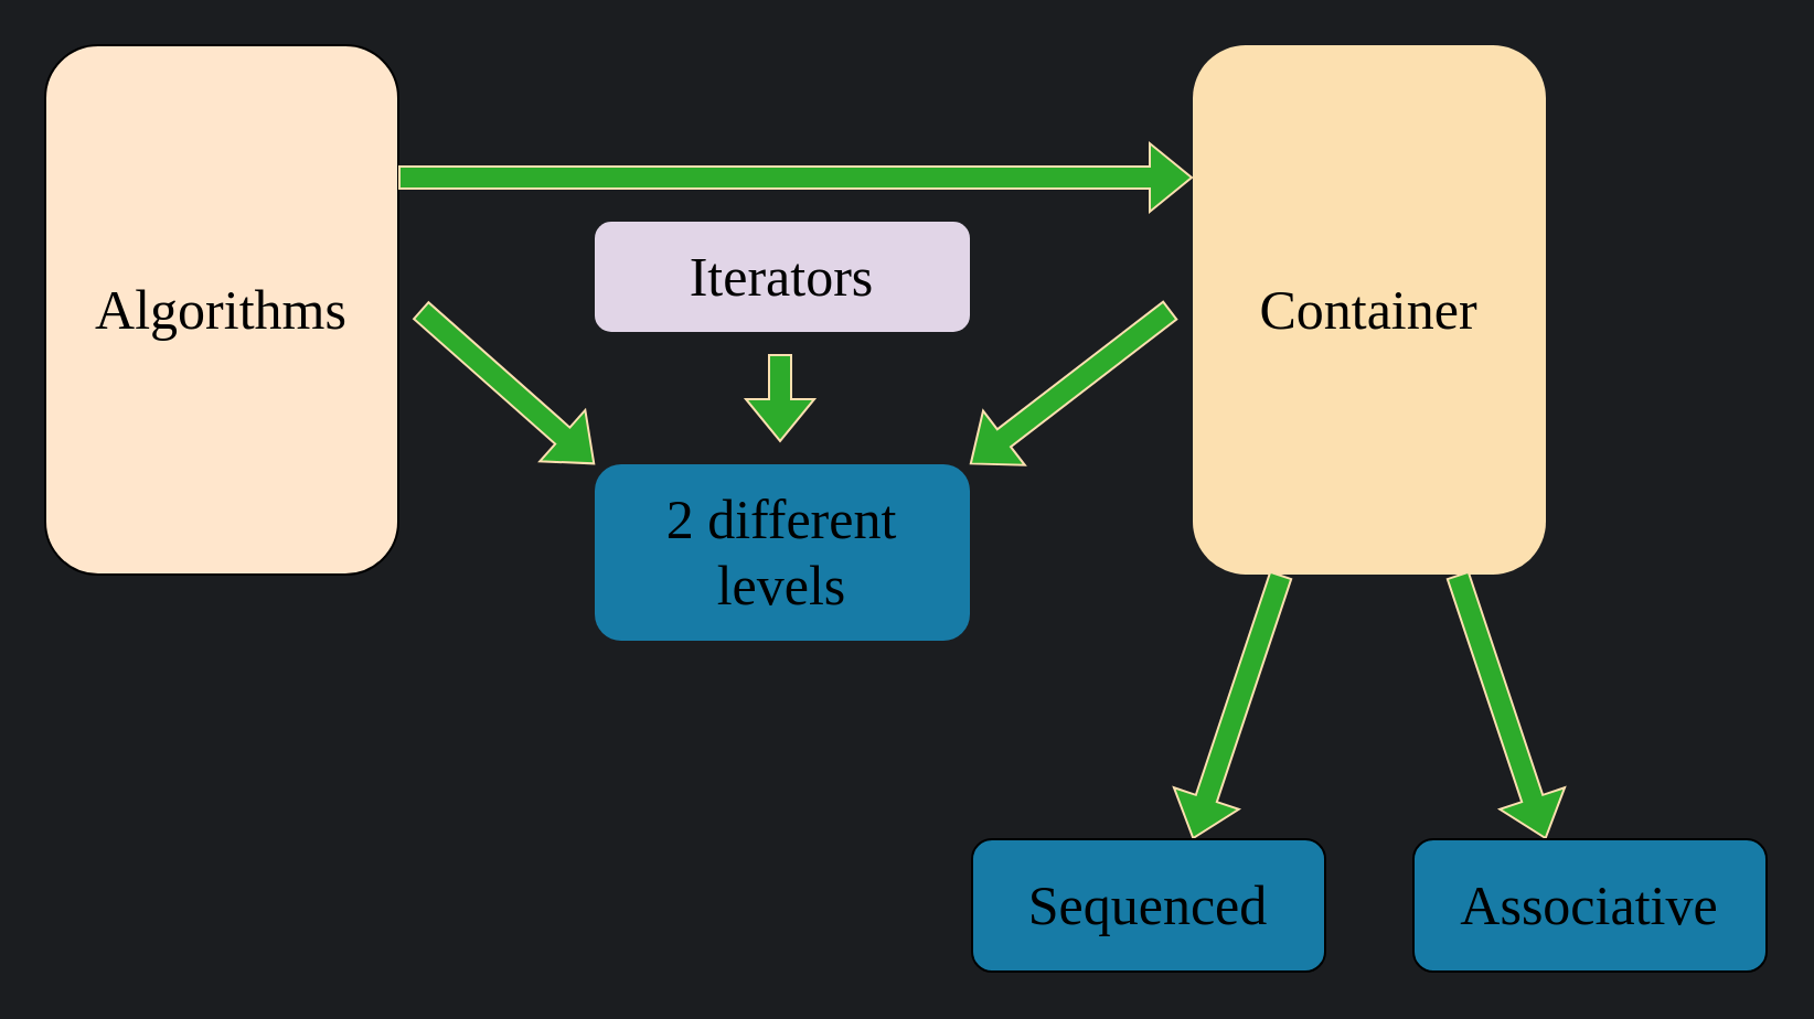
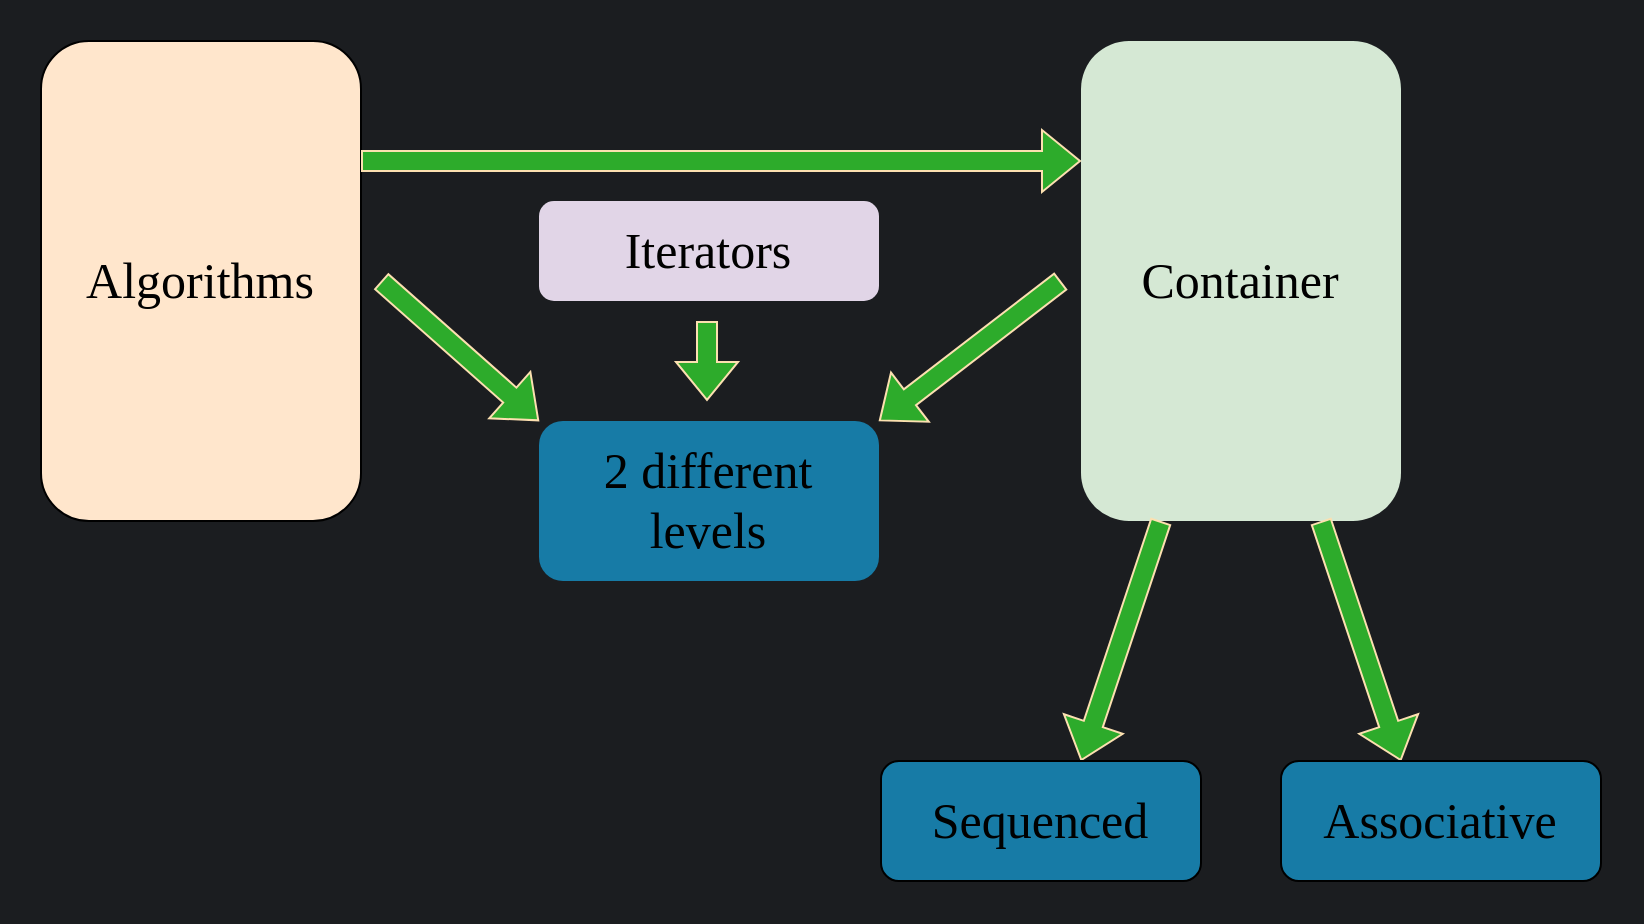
- <mxCell id="2" value="Container" style="rounded=1;whiteSpace=wrap;html=1;fontFamily=Verdana;fontSize=25;strokeColor=none;fillColor=#FCE0B0;" parent="1" vertex="1"><mxGeometry x="540" y="20" width="160" height="240" as="geometry" /></mxCell>
+ <mxCell id="2" value="Container" style="rounded=1;whiteSpace=wrap;html=1;fontFamily=Verdana;fontSize=25;strokeColor=none;fillColor=#d5e8d4;" parent="1" vertex="1"><mxGeometry x="540" y="20" width="160" height="240" as="geometry" /></mxCell>
